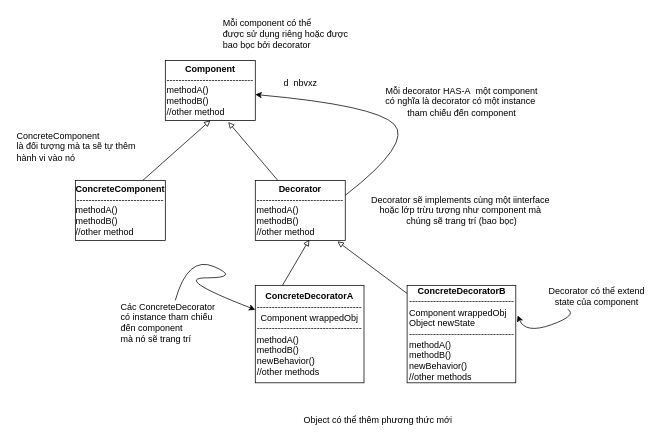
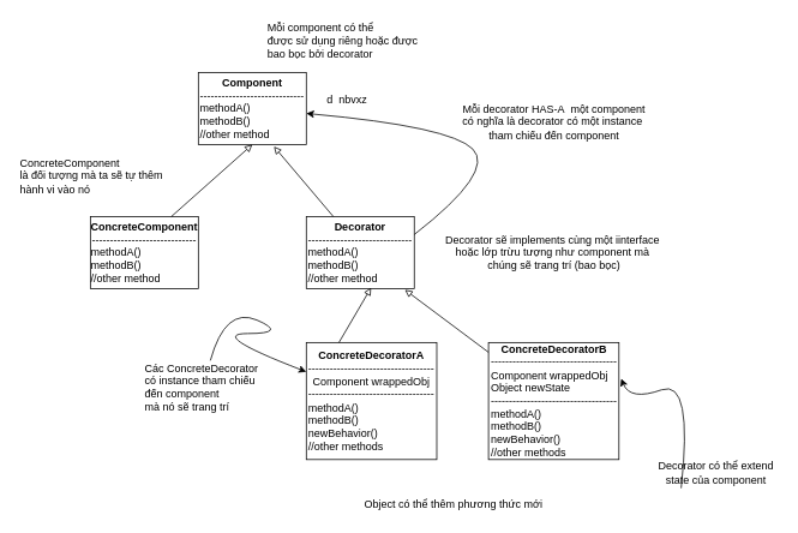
- <mxCell id="21" value="&amp;nbsp; &amp;nbsp; &amp;nbsp;d&amp;nbsp; nbvxz&amp;nbsp;&amp;nbsp;" style="text;html=1;align=center;verticalAlign=middle;resizable=0;points=[];autosize=1;strokeColor=none;fillColor=none;" vertex="1" parent="1"><mxGeometry x="355" y="100" width="80" height="20" as="geometry" /></mxCell>
+ <mxCell id="21" value="&amp;nbsp; &amp;nbsp; &amp;nbsp;d&amp;nbsp; nbvxz&amp;nbsp;&amp;nbsp;" style="text;html=1;align=center;verticalAlign=middle;resizable=0;points=[];autosize=1;strokeColor=none;fillColor=none;" vertex="1" parent="1"><mxGeometry x="340" y="100" width="80" height="20" as="geometry" /></mxCell>
- <mxCell id="15" value="Decorator có thể extend &lt;br&gt;state của component" style="text;html=1;align=center;verticalAlign=middle;resizable=0;points=[];autosize=1;strokeColor=none;fillColor=none;" vertex="1" parent="1"><mxGeometry x="725" y="380" width="140" height="30" as="geometry" /></mxCell>
+ <mxCell id="15" value="Decorator có thể extend &lt;br&gt;state của component" style="text;html=1;align=center;verticalAlign=middle;resizable=0;points=[];autosize=1;strokeColor=none;fillColor=none;" vertex="1" parent="1"><mxGeometry x="725" y="510" width="140" height="30" as="geometry" /></mxCell>
